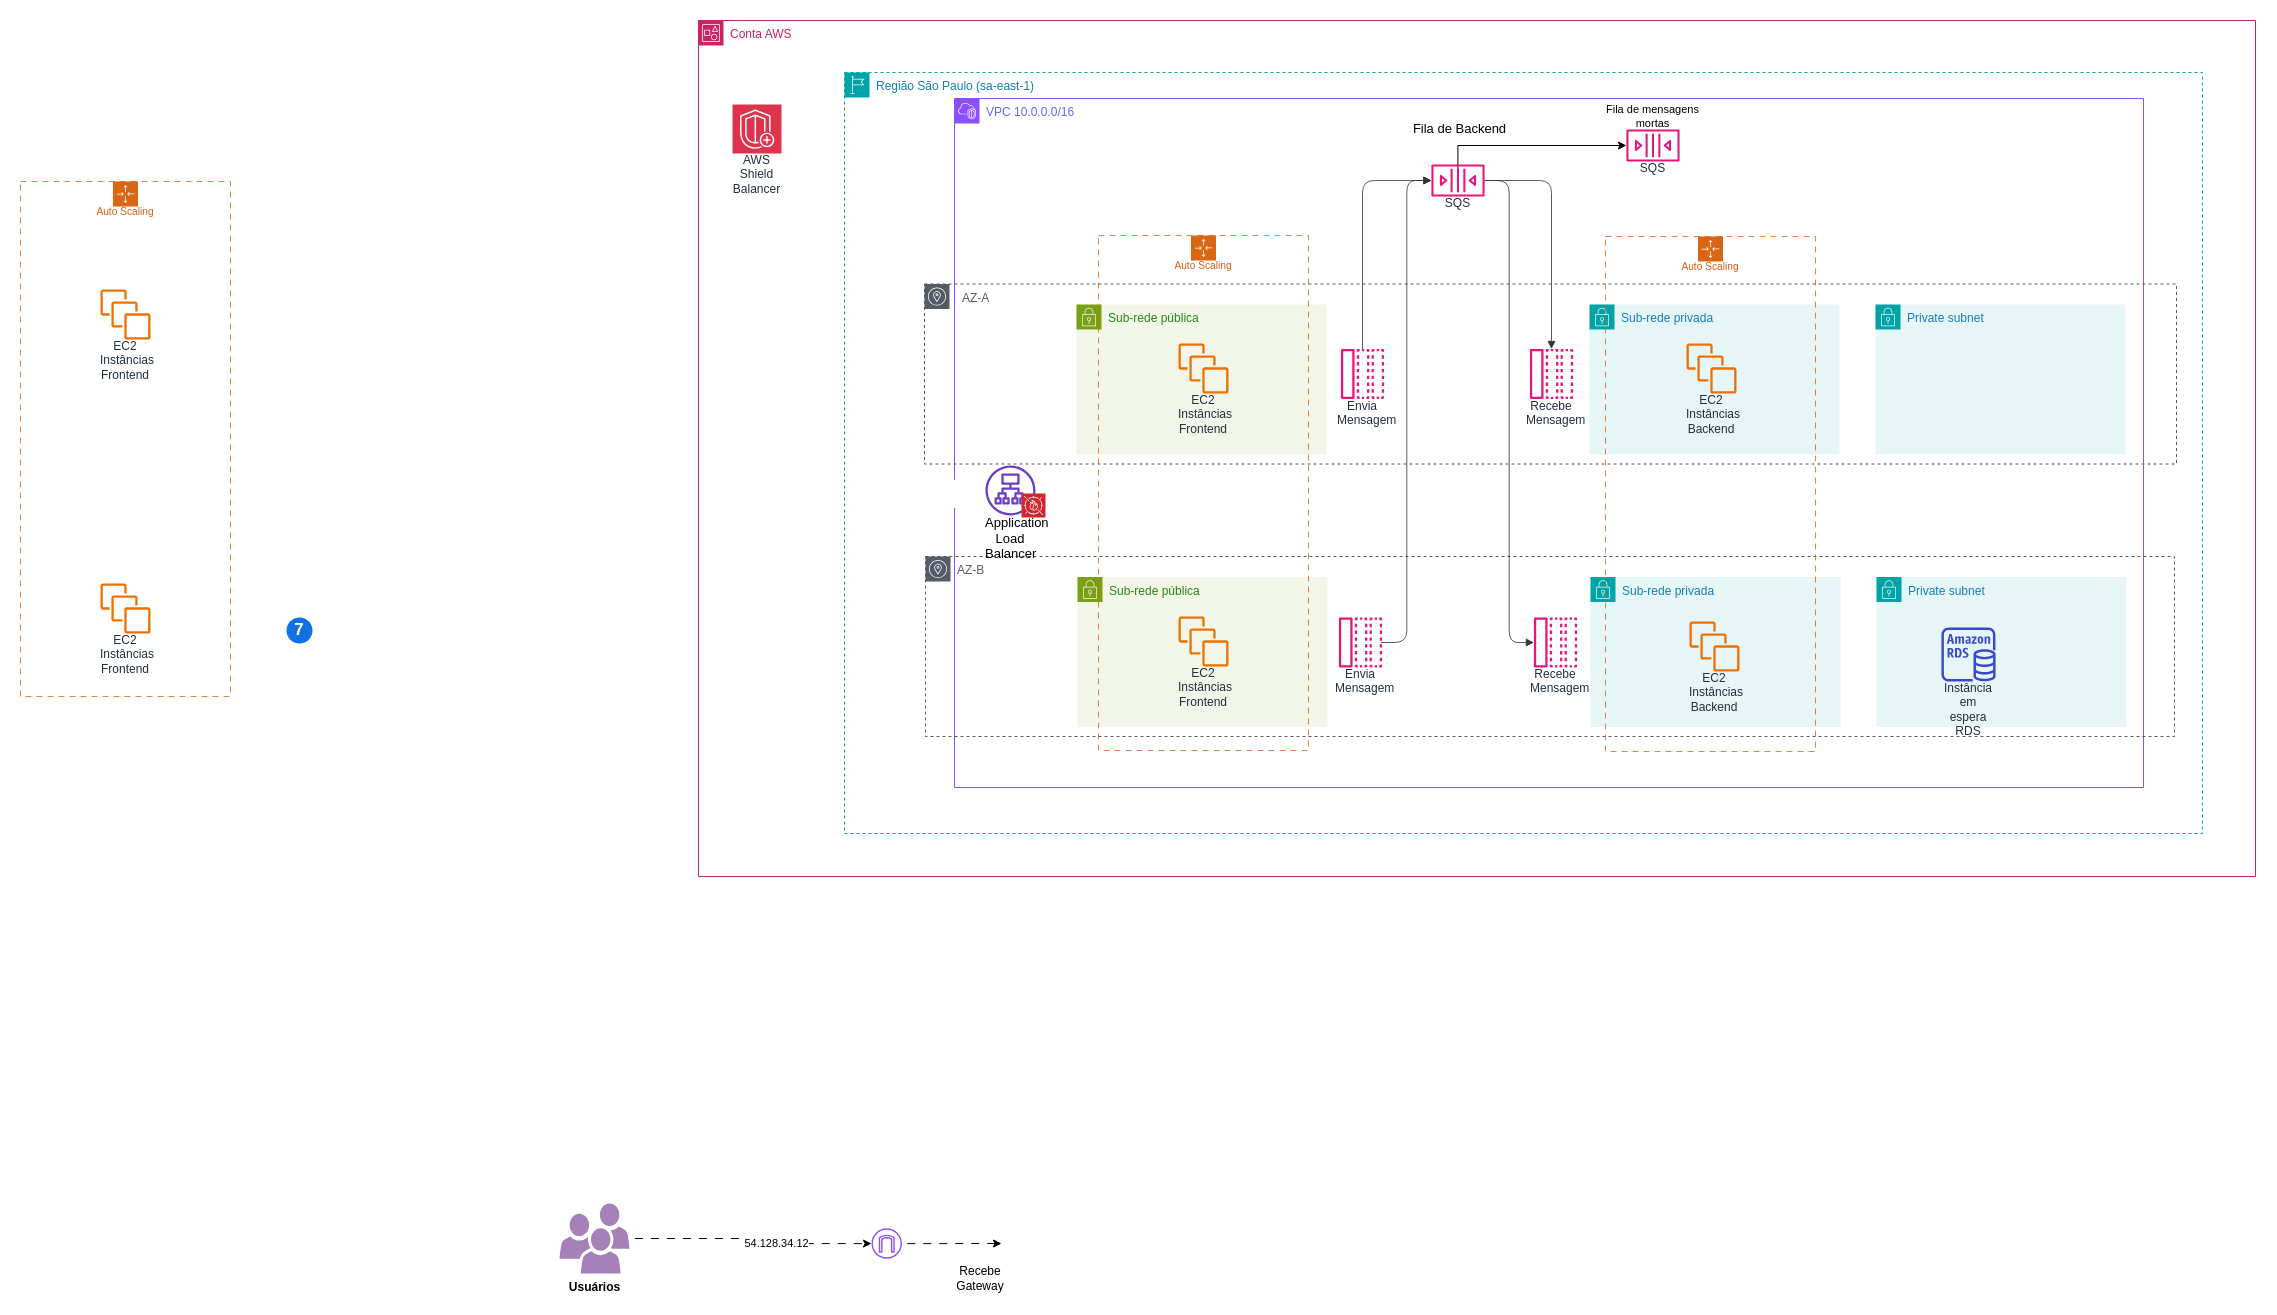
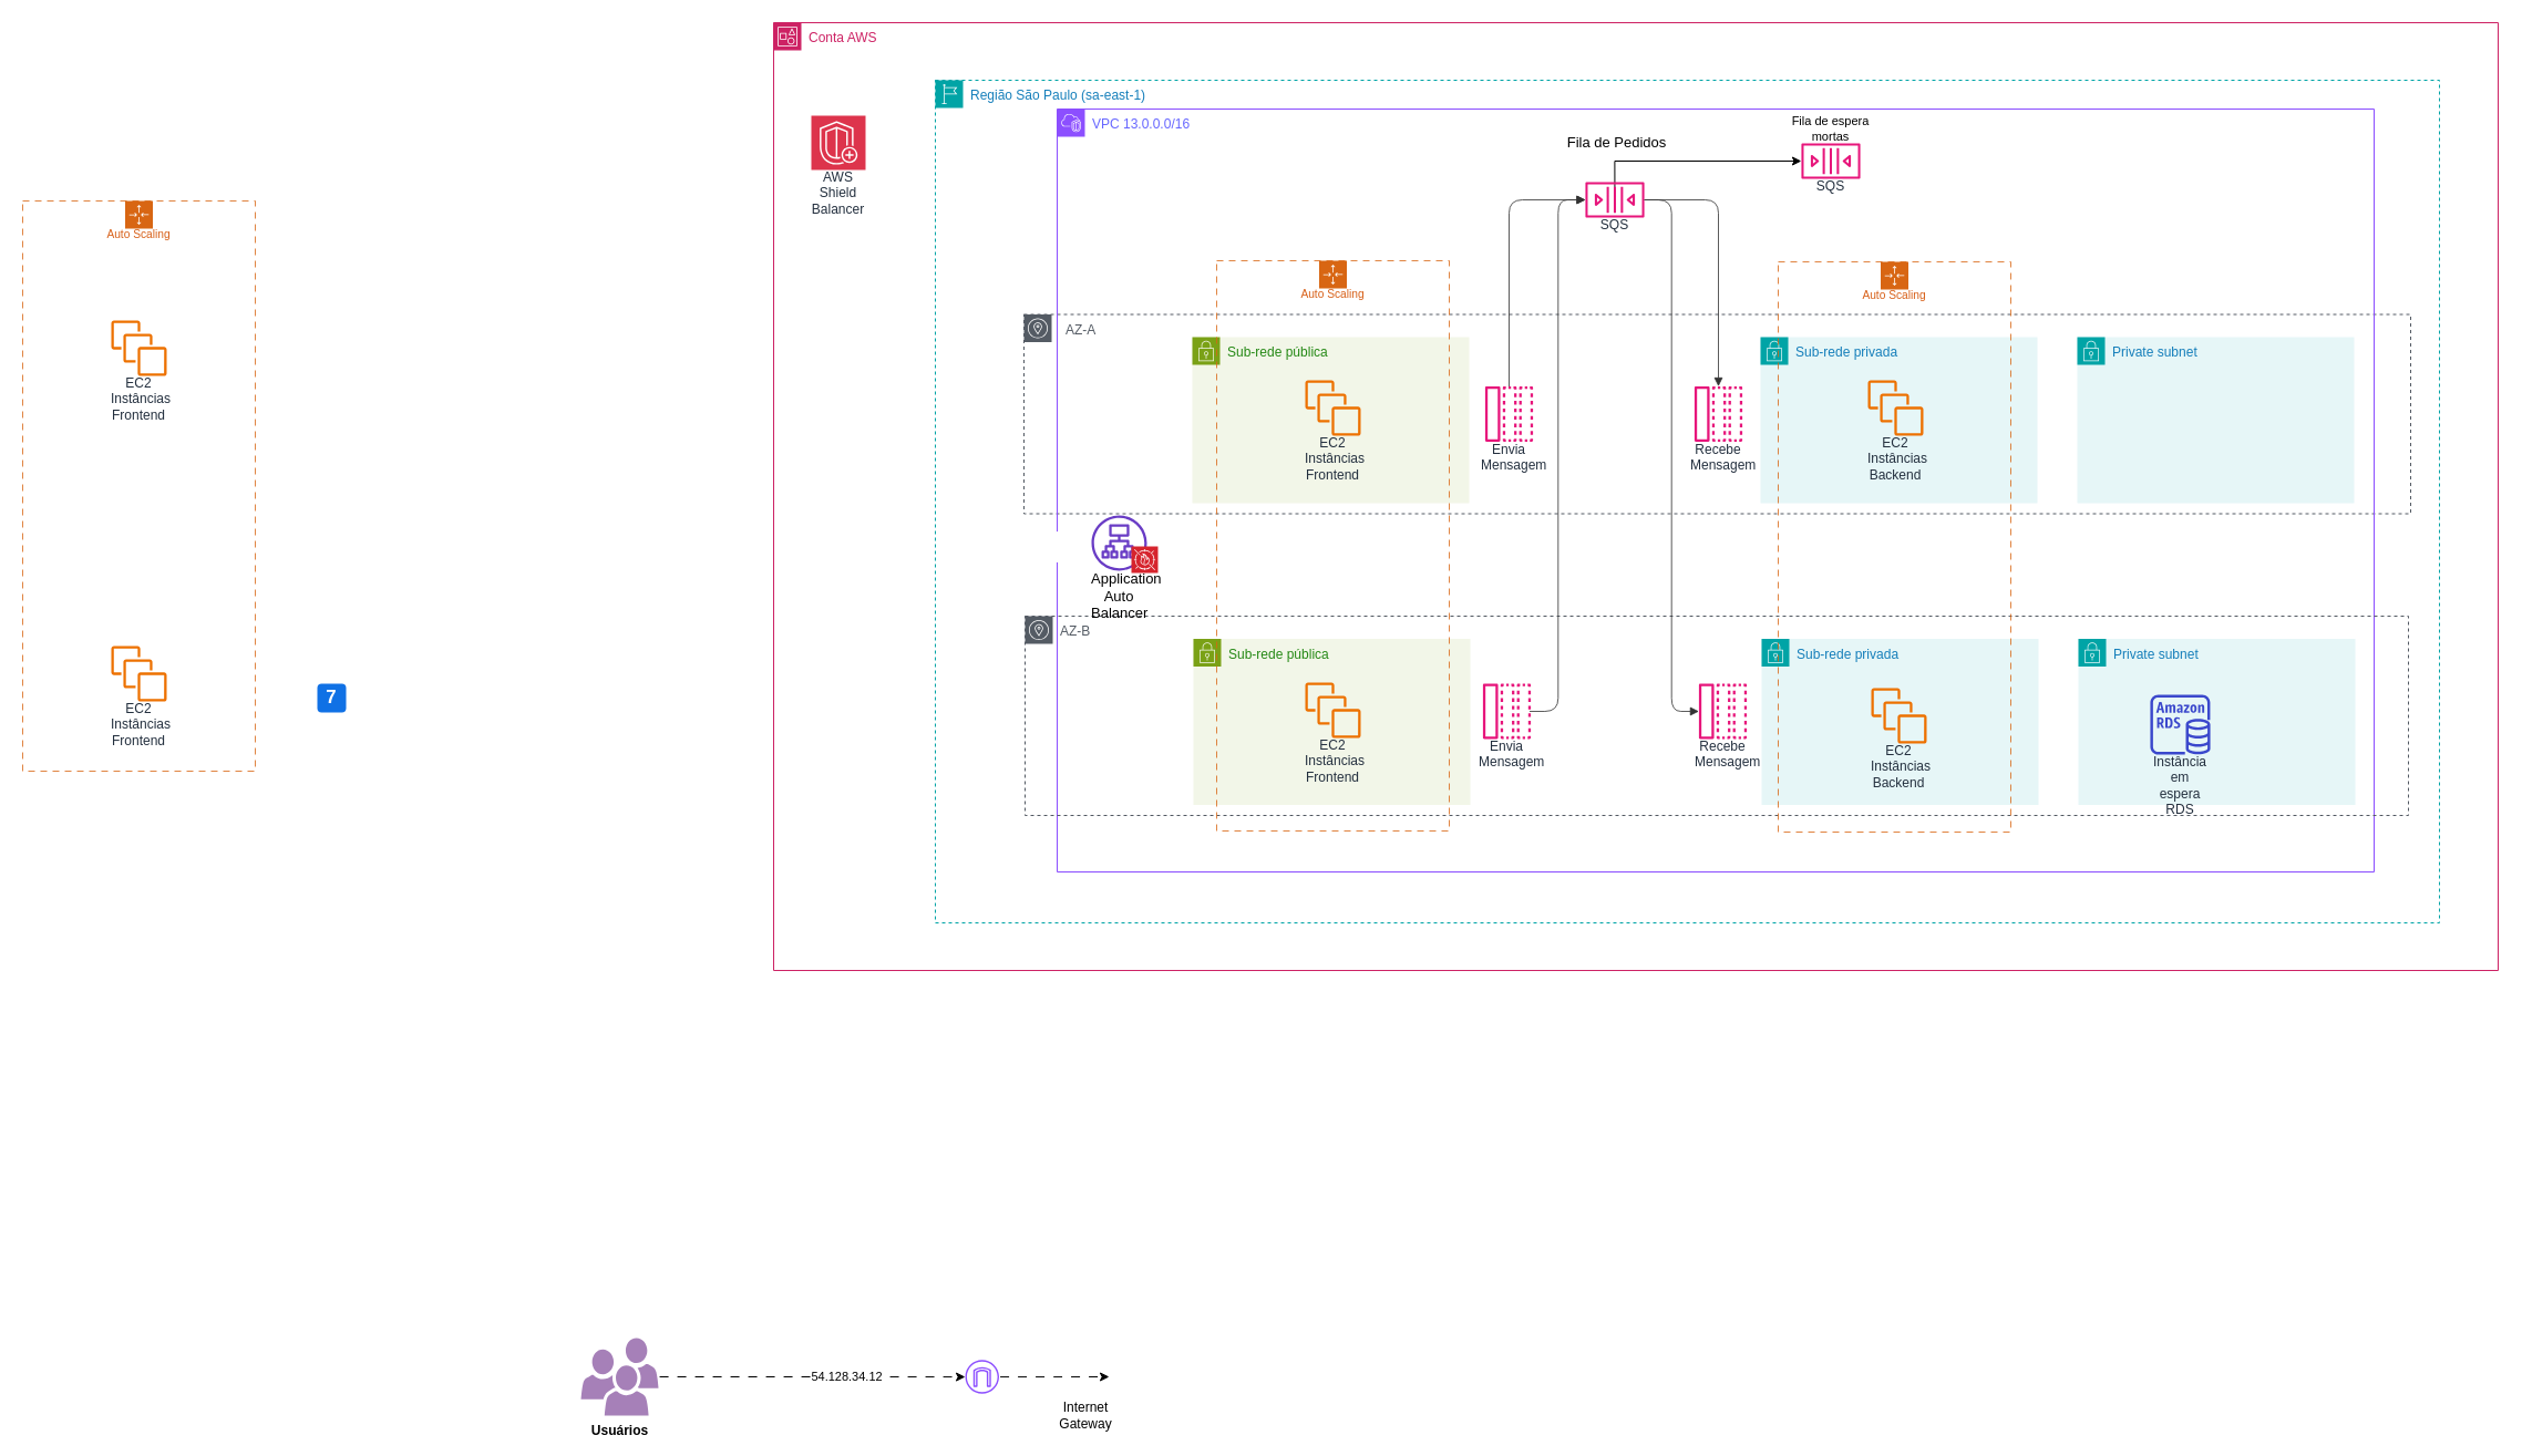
- <mxCell id="14" value="&lt;font color=&quot;#6666ff&quot;&gt;VPC 10.0.0.0/16&lt;/font&gt;" style="points=[[0,0],[0.25,0],[0.5,0],[0.75,0],[1,0],[1,0.25],[1,0.5],[1,0.75],[1,1],[0.75,1],[0.5,1],[0.25,1],[0,1],[0,0.75],[0,0.5],[0,0.25]];outlineConnect=0;gradientColor=none;html=1;whiteSpace=wrap;fontSize=12;fontStyle=0;container=1;pointerEvents=0;collapsible=0;recursiveResize=0;shape=mxgraph.aws4.group;grIcon=mxgraph.aws4.group_vpc2;strokeColor=#8C4FFF;fillColor=none;verticalAlign=top;align=left;spacingLeft=30;fontColor=#AAB7B8;dashed=0;" parent="1" vertex="1"><mxGeometry x="954" y="98" width="1189" height="689" as="geometry" /></mxCell>
+ <mxCell id="14" value="&lt;font color=&quot;#6666ff&quot;&gt;VPC 13.0.0.0/16&lt;/font&gt;" style="points=[[0,0],[0.25,0],[0.5,0],[0.75,0],[1,0],[1,0.25],[1,0.5],[1,0.75],[1,1],[0.75,1],[0.5,1],[0.25,1],[0,1],[0,0.75],[0,0.5],[0,0.25]];outlineConnect=0;gradientColor=none;html=1;whiteSpace=wrap;fontSize=12;fontStyle=0;container=1;pointerEvents=0;collapsible=0;recursiveResize=0;shape=mxgraph.aws4.group;grIcon=mxgraph.aws4.group_vpc2;strokeColor=#8C4FFF;fillColor=none;verticalAlign=top;align=left;spacingLeft=30;fontColor=#AAB7B8;dashed=0;" parent="1" vertex="1"><mxGeometry x="954" y="98" width="1189" height="689" as="geometry" /></mxCell>
- <mxCell id="35" value="Fila de mensagens mortas" style="html=1;overflow=block;blockSpacing=1;whiteSpace=wrap;fontSize=11;align=center;spacing=0;strokeColor=none;strokeOpacity=100;fillOpacity=100;rounded=1;absoluteArcSize=1;arcSize=12;fillColor=#ffffff;strokeWidth=0.8;lucidId=o2C~Hugqpowr;opacity=0;container=0;horizontal=1;" vertex="1" parent="14"><mxGeometry x="649" y="4" width="99" height="27" as="geometry" /></mxCell>
+ <mxCell id="35" value="Fila de espera mortas" style="html=1;overflow=block;blockSpacing=1;whiteSpace=wrap;fontSize=11;align=center;spacing=0;strokeColor=none;strokeOpacity=100;fillOpacity=100;rounded=1;absoluteArcSize=1;arcSize=12;fillColor=#ffffff;strokeWidth=0.8;lucidId=o2C~Hugqpowr;opacity=0;container=0;horizontal=1;" vertex="1" parent="14"><mxGeometry x="649" y="4" width="99" height="27" as="geometry" /></mxCell>
- <mxCell id="16" value="Fila de Backend" style="html=1;overflow=block;blockSpacing=1;whiteSpace=wrap;fontSize=13;align=center;spacing=0;strokeColor=none;strokeOpacity=100;fillOpacity=100;rounded=1;absoluteArcSize=1;arcSize=12;fillColor=#ffffff;strokeWidth=0.8;lucidId=o2C~Hugqpowr;opacity=0;container=0;" vertex="1" parent="14"><mxGeometry x="453" y="14" width="105" height="32" as="geometry" /></mxCell>
+ <mxCell id="16" value="Fila de Pedidos" style="html=1;overflow=block;blockSpacing=1;whiteSpace=wrap;fontSize=13;align=center;spacing=0;strokeColor=none;strokeOpacity=100;fillOpacity=100;rounded=1;absoluteArcSize=1;arcSize=12;fillColor=#ffffff;strokeWidth=0.8;lucidId=o2C~Hugqpowr;opacity=0;container=0;" vertex="1" parent="14"><mxGeometry x="453" y="14" width="105" height="32" as="geometry" /></mxCell>
- <mxCell id="37" value="Application Load Balancer" style="html=1;overflow=block;blockSpacing=1;whiteSpace=wrap;shape=mxgraph.aws4.application_load_balancer;labelPosition=center;verticalLabelPosition=bottom;align=center;verticalAlign=top;pointerEvents=1;fontSize=13;spacing=0;strokeColor=#333333;strokeOpacity=100;rounded=1;absoluteArcSize=1;arcSize=12;fillColor=#693cc5;strokeWidth=0.8;lucidId=JiC~yOT_e5XY;container=0;" vertex="1" parent="36"><mxGeometry width="50" height="50" as="geometry" /></mxCell>
+ <mxCell id="37" value="Application Auto Balancer" style="html=1;overflow=block;blockSpacing=1;whiteSpace=wrap;shape=mxgraph.aws4.application_load_balancer;labelPosition=center;verticalLabelPosition=bottom;align=center;verticalAlign=top;pointerEvents=1;fontSize=13;spacing=0;strokeColor=#333333;strokeOpacity=100;rounded=1;absoluteArcSize=1;arcSize=12;fillColor=#693cc5;strokeWidth=0.8;lucidId=JiC~yOT_e5XY;container=0;" vertex="1" parent="36"><mxGeometry width="50" height="50" as="geometry" /></mxCell>
- <mxCell id="11" value="7" style="html=1;overflow=block;blockSpacing=1;whiteSpace=wrap;ellipse;fontSize=16.8;fontColor=#ffffff;fontStyle=1;spacing=0;verticalAlign=middle;strokeOpacity=0;fillOpacity=100;fillColor=#1071e5;strokeWidth=NaN;lucidId=_ZD~x0k75aSQ;container=0;" vertex="1" parent="1"><mxGeometry x="286" y="617" width="26" height="26" as="geometry" /></mxCell>
+ <mxCell id="11" value="7" style="html=1;overflow=block;blockSpacing=1;whiteSpace=wrap;fontSize=16.8;fontColor=#ffffff;fontStyle=1;spacing=0;verticalAlign=middle;strokeOpacity=0;fillOpacity=100;fillColor=#1071e5;strokeWidth=NaN;lucidId=_ZD~x0k75aSQ;container=0;rounded=1;" vertex="1" parent="1"><mxGeometry x="286" y="617" width="26" height="26" as="geometry" /></mxCell>
- <mxCell id="5" value="&lt;b&gt;Usuários&lt;/b&gt;" style="sketch=0;pointerEvents=1;shadow=0;dashed=0;html=1;strokeColor=none;labelPosition=center;verticalLabelPosition=bottom;verticalAlign=top;outlineConnect=0;align=center;shape=mxgraph.office.users.users;fillColor=#A680B8;" parent="1" vertex="1"><mxGeometry x="559" y="1203" width="70" height="70" as="geometry" /></mxCell>
+ <mxCell id="5" value="&lt;b&gt;Usuários&lt;/b&gt;" style="sketch=0;pointerEvents=1;shadow=0;dashed=0;html=1;strokeColor=none;labelPosition=center;verticalLabelPosition=bottom;verticalAlign=top;outlineConnect=0;align=center;shape=mxgraph.office.users.users;fillColor=#A680B8;" parent="1" vertex="1"><mxGeometry x="524" y="1208" width="70" height="70" as="geometry" /></mxCell>
- <mxCell id="18" value="Recebe Gateway" style="text;html=1;align=center;verticalAlign=middle;whiteSpace=wrap;rounded=0;fillColor=default;" parent="14" vertex="1"><mxGeometry x="-4" y="1164.5" width="60" height="30" as="geometry" /></mxCell>
+ <mxCell id="18" value="Internet Gateway" style="text;html=1;align=center;verticalAlign=middle;whiteSpace=wrap;rounded=0;fillColor=default;" parent="14" vertex="1"><mxGeometry x="-4" y="1164.5" width="60" height="30" as="geometry" /></mxCell>
